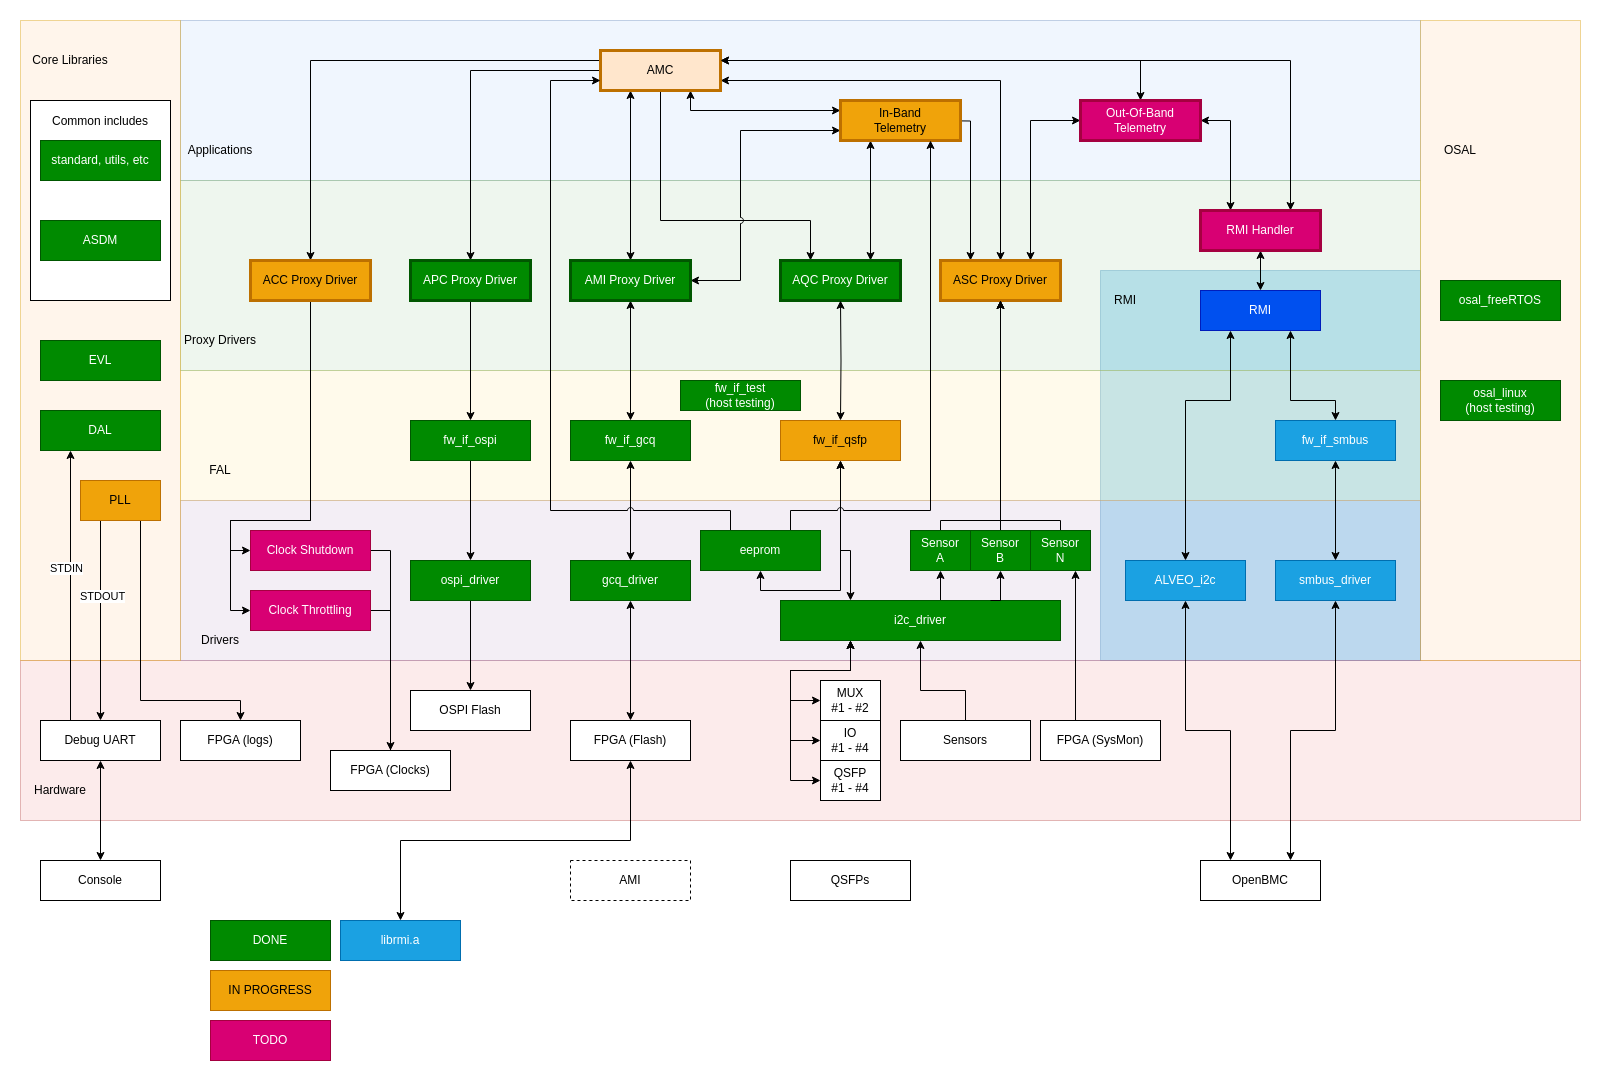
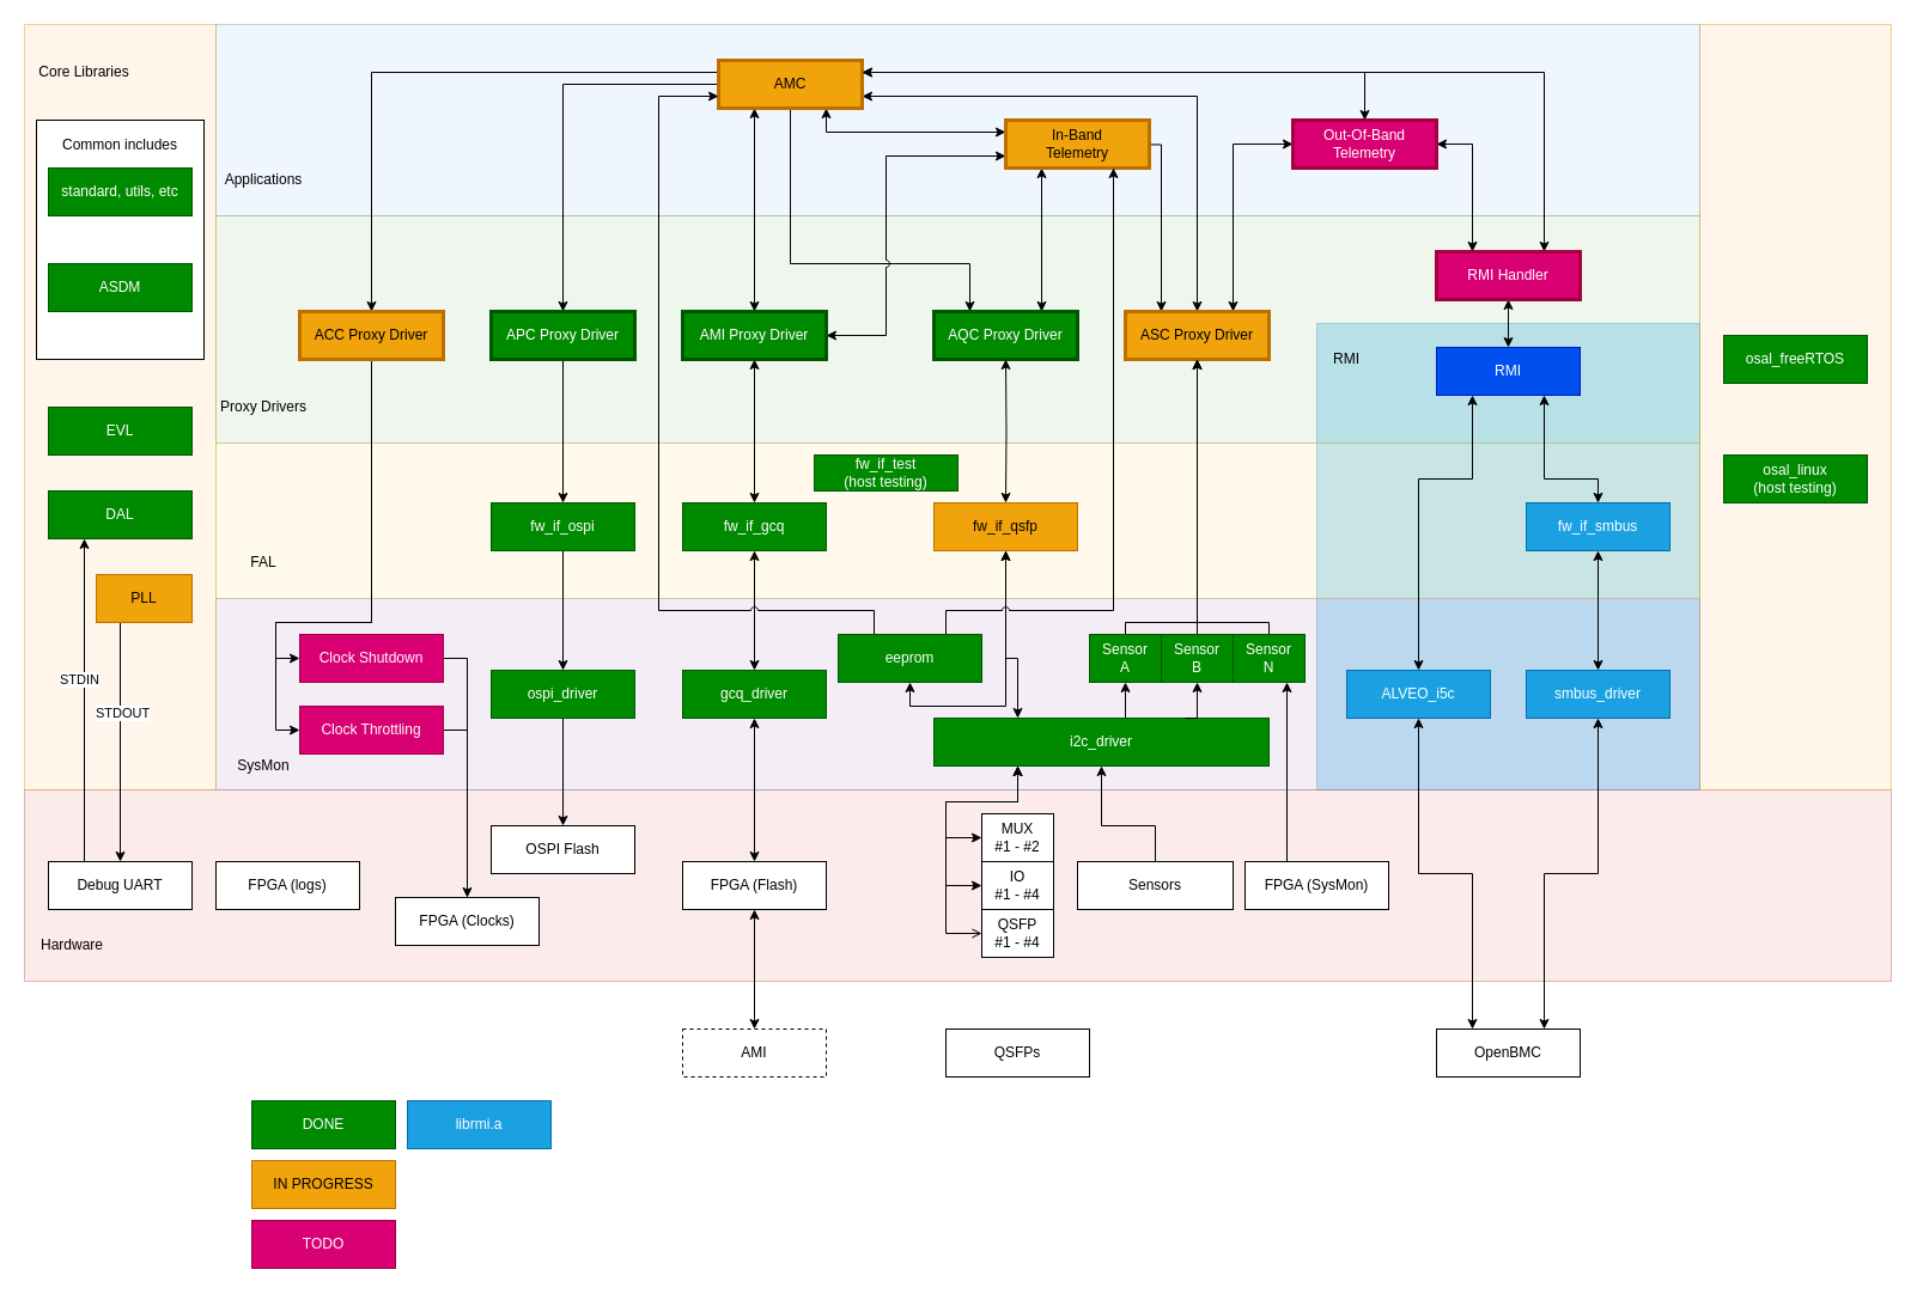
- <mxCell id="17" value="AMC" style="rounded=0;whiteSpace=wrap;html=1;strokeColor=#BD7000;strokeWidth=3;fillColor=#ffe6cc;fontColor=#000000;" vertex="1" parent="1"><mxGeometry x="600" y="50" width="120" height="40" as="geometry" /></mxCell>
+ <mxCell id="17" value="AMC" style="rounded=0;whiteSpace=wrap;html=1;strokeColor=#BD7000;strokeWidth=3;fillColor=#f0a30a;fontColor=#000000;" vertex="1" parent="1"><mxGeometry x="600" y="50" width="120" height="40" as="geometry" /></mxCell>
- <mxCell id="53" value="OSAL" style="text;html=1;strokeColor=none;fillColor=none;align=center;verticalAlign=middle;whiteSpace=wrap;rounded=0;" vertex="1" parent="1"><mxGeometry x="1420" y="140" width="80" height="20" as="geometry" /></mxCell>
- <mxCell id="39" value="ALVEO_i2c" style="rounded=0;whiteSpace=wrap;html=1;fillColor=#1ba1e2;fontColor=#ffffff;strokeColor=#006EAF;" vertex="1" parent="1"><mxGeometry x="1125" y="560" width="120" height="40" as="geometry" /></mxCell>
+ <mxCell id="39" value="ALVEO_i5c" style="rounded=0;whiteSpace=wrap;html=1;fillColor=#1ba1e2;fontColor=#ffffff;strokeColor=#006EAF;" vertex="1" parent="1"><mxGeometry x="1125" y="560" width="120" height="40" as="geometry" /></mxCell>
- <mxCell id="51" value="Drivers" style="text;html=1;strokeColor=none;fillColor=none;align=center;verticalAlign=middle;whiteSpace=wrap;rounded=0;" vertex="1" parent="1"><mxGeometry x="180" y="630" width="80" height="20" as="geometry" /></mxCell>
+ <mxCell id="51" value="SysMon" style="text;html=1;strokeColor=none;fillColor=none;align=center;verticalAlign=middle;whiteSpace=wrap;rounded=0;" vertex="1" parent="1"><mxGeometry x="180" y="630" width="80" height="20" as="geometry" /></mxCell>
- <mxCell id="69" style="edgeStyle=orthogonalEdgeStyle;rounded=0;orthogonalLoop=1;jettySize=auto;html=1;exitX=0.75;exitY=1;exitDx=0;exitDy=0;entryX=0.5;entryY=0;entryDx=0;entryDy=0;" edge="1" parent="1" source="72" target="73"><mxGeometry relative="1" as="geometry"><Array as="points"><mxPoint x="140" y="700" /><mxPoint x="240" y="700" /></Array></mxGeometry></mxCell>
- <mxCell id="96" style="edgeStyle=orthogonalEdgeStyle;rounded=0;orthogonalLoop=1;jettySize=auto;html=1;exitX=0.25;exitY=1;exitDx=0;exitDy=0;entryX=0;entryY=0.5;entryDx=0;entryDy=0;startArrow=classic;startFill=1;" edge="1" parent="1" source="97" target="62"><mxGeometry relative="1" as="geometry"><Array as="points"><mxPoint x="850" y="670" /><mxPoint x="790" y="670" /><mxPoint x="790" y="780" /></Array></mxGeometry></mxCell>
+ <mxCell id="96" style="edgeStyle=orthogonalEdgeStyle;rounded=0;orthogonalLoop=1;jettySize=auto;html=1;exitX=0.25;exitY=1;exitDx=0;exitDy=0;entryX=0;entryY=0.5;entryDx=0;entryDy=0;startArrow=classic;startFill=1;endArrow=open;" edge="1" parent="1" source="97" target="62"><mxGeometry relative="1" as="geometry"><Array as="points"><mxPoint x="850" y="670" /><mxPoint x="790" y="670" /><mxPoint x="790" y="780" /></Array></mxGeometry></mxCell>
- <mxCell id="120" style="edgeStyle=orthogonalEdgeStyle;rounded=0;orthogonalLoop=1;jettySize=auto;html=1;exitX=0.5;exitY=1;exitDx=0;exitDy=0;entryX=0.5;entryY=0;entryDx=0;entryDy=0;startArrow=classic;startFill=1;" edge="1" parent="1" source="121" target="122"><mxGeometry relative="1" as="geometry" /></mxCell>
- <mxCell id="59" style="edgeStyle=orthogonalEdgeStyle;rounded=0;orthogonalLoop=1;jettySize=auto;html=1;exitX=0.5;exitY=1;exitDx=0;exitDy=0;startArrow=classic;startFill=1;" edge="1" parent="1" source="60" target="89"><mxGeometry relative="1" as="geometry" /></mxCell>
+ <mxCell id="59" style="edgeStyle=orthogonalEdgeStyle;rounded=0;orthogonalLoop=1;jettySize=auto;html=1;exitX=0.5;exitY=1;exitDx=0;exitDy=0;entryX=0.5;entryY=0;entryDx=0;entryDy=0;startArrow=classic;startFill=1;" edge="1" parent="1" source="60" target="63"><mxGeometry relative="1" as="geometry" /></mxCell>
- <mxCell id="122" value="Console" style="rounded=0;whiteSpace=wrap;html=1;" vertex="1" parent="1"><mxGeometry x="40" y="860" width="120" height="40" as="geometry" /></mxCell>
